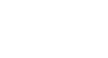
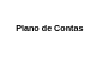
+ <mxCell id="2" value="Plano de Contas" style="text;html=1;align=left;verticalAlign=middle;whiteSpace=wrap;rounded=0;fontStyle=1" vertex="1" parent="1"><mxGeometry x="20" y="20" width="110" height="40" as="geometry" /></mxCell>
